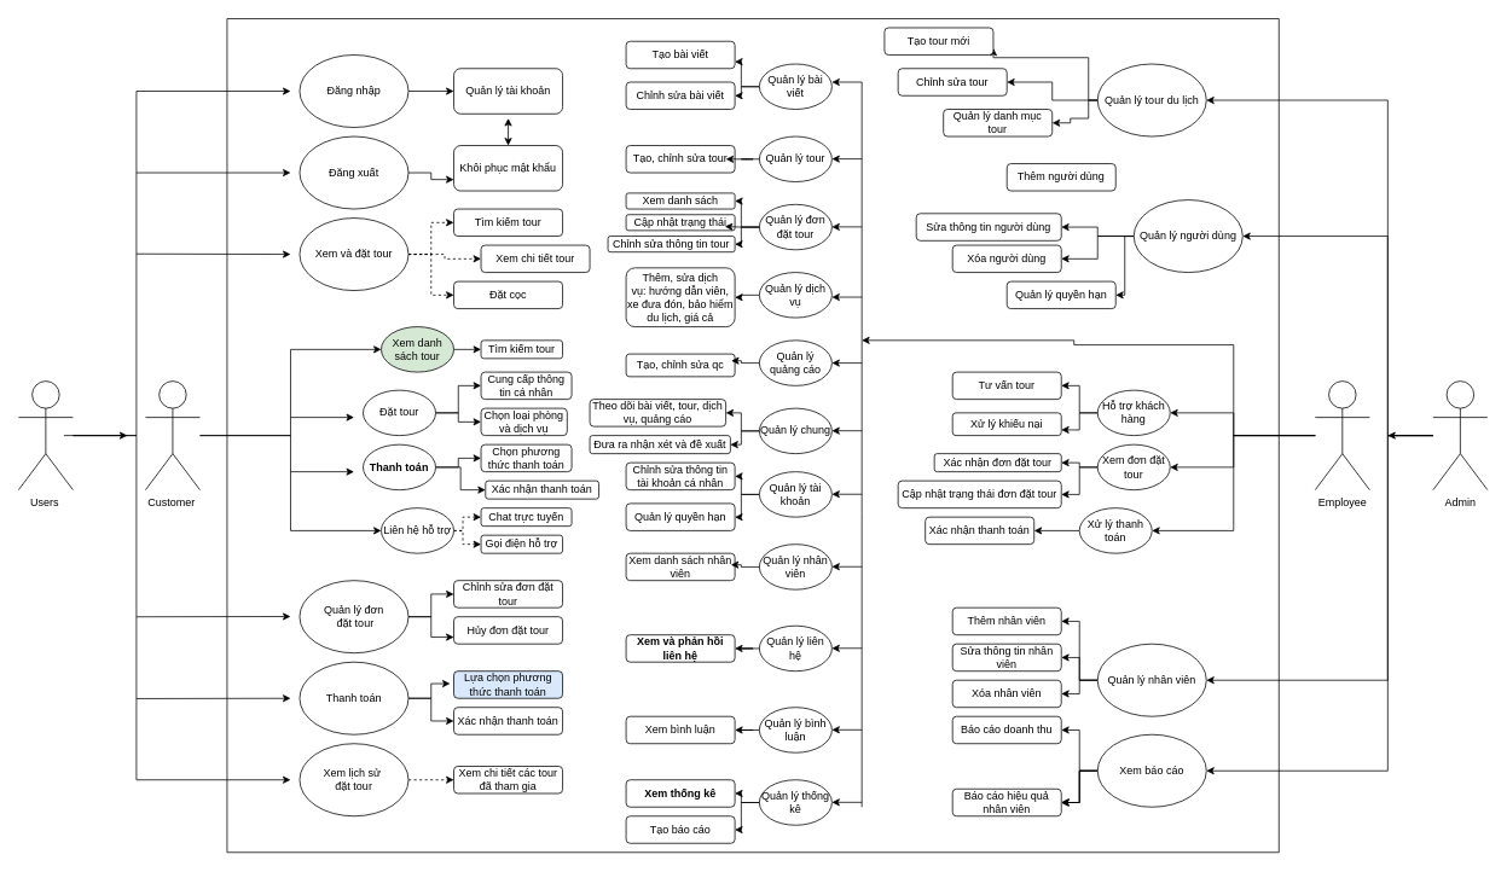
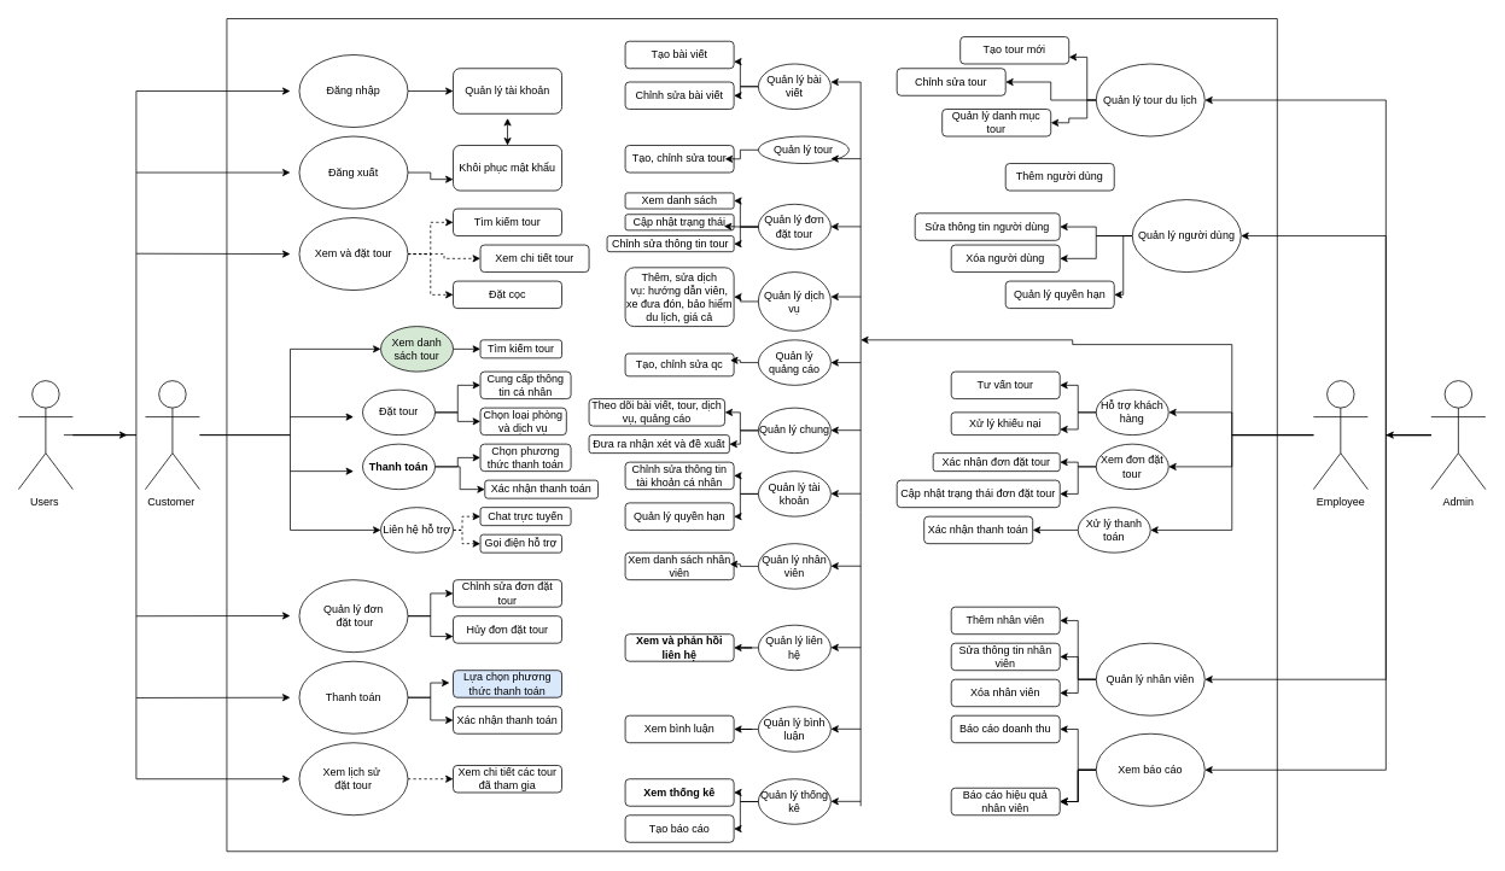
- <mxCell id="67" value="Tạo tour mới" style="rounded=1;whiteSpace=wrap;html=1;" vertex="1" parent="2"><mxGeometry x="725" y="10" width="120" height="30" as="geometry" /></mxCell>
+ <mxCell id="67" value="Tạo tour mới" style="rounded=1;whiteSpace=wrap;html=1;" vertex="1" parent="2"><mxGeometry x="810" y="20" width="120" height="30" as="geometry" /></mxCell>
- <mxCell id="111" value="Quản lý tour" style="ellipse;whiteSpace=wrap;html=1;" vertex="1" parent="2"><mxGeometry x="587" y="130" width="80" height="50" as="geometry" /></mxCell>
+ <mxCell id="111" value="Quản lý tour" style="ellipse;whiteSpace=wrap;html=1;" vertex="1" parent="2"><mxGeometry x="587" y="130" width="100" height="30" as="geometry" /></mxCell>
- <mxCell id="107" value="Quản lý dịch vụ" style="ellipse;whiteSpace=wrap;html=1;" vertex="1" parent="2"><mxGeometry x="587" y="280" width="80" height="50" as="geometry" /></mxCell>
+ <mxCell id="107" value="Quản lý dịch vụ" style="ellipse;whiteSpace=wrap;html=1;" vertex="1" parent="2"><mxGeometry x="587" y="280" width="80" height="65" as="geometry" /></mxCell>
